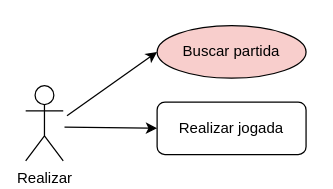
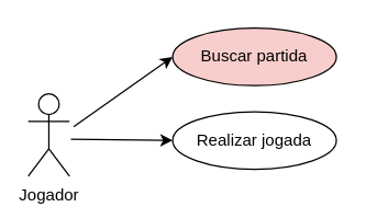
- <mxCell id="4" value="Realizar jogada" style="whiteSpace=wrap;html=1;rounded=1;" parent="1" vertex="1"><mxGeometry x="125" y="81" width="119" height="42" as="geometry" /></mxCell>
+ <mxCell id="4" value="Realizar jogada" style="ellipse;whiteSpace=wrap;html=1;" parent="1" vertex="1"><mxGeometry x="125" y="81" width="119" height="42" as="geometry" /></mxCell>
- <mxCell id="2" value="Realizar" style="shape=umlActor;verticalLabelPosition=bottom;verticalAlign=top;html=1;outlineConnect=0;" parent="1" vertex="1"><mxGeometry x="20" y="68" width="30" height="60" as="geometry" /></mxCell>
+ <mxCell id="2" value="Jogador" style="shape=umlActor;verticalLabelPosition=bottom;verticalAlign=top;html=1;outlineConnect=0;" parent="1" vertex="1"><mxGeometry x="20" y="68" width="30" height="60" as="geometry" /></mxCell>
